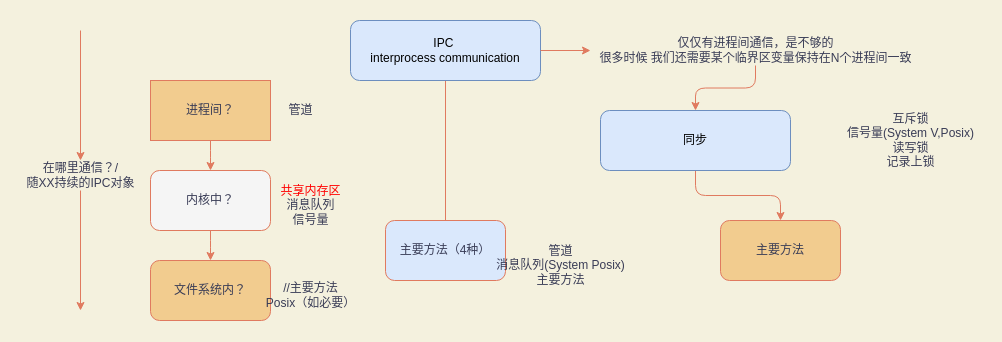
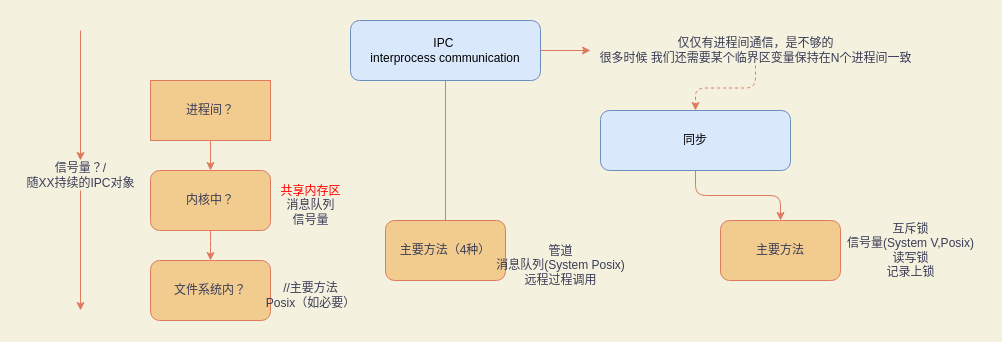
- <mxCell id="3" value="" style="edgeStyle=orthogonalEdgeStyle;curved=0;rounded=1;sketch=0;orthogonalLoop=1;jettySize=auto;html=1;strokeColor=#E07A5F;fillColor=#F2CC8F;fontColor=#393C56;" edge="1" parent="1" source="9" target="8"><mxGeometry relative="1" as="geometry" /></mxCell>
+ <mxCell id="3" value="" style="edgeStyle=orthogonalEdgeStyle;curved=0;rounded=1;sketch=0;orthogonalLoop=1;jettySize=auto;html=1;strokeColor=#E07A5F;fillColor=#F2CC8F;fontColor=#393C56;dashed=1;" edge="1" parent="1" source="9" target="8"><mxGeometry relative="1" as="geometry" /></mxCell>
- <mxCell id="21" value="管道" style="text;html=1;align=center;verticalAlign=middle;resizable=0;points=[];autosize=1;fontColor=#393C56;" vertex="1" parent="1"><mxGeometry x="280" y="100" width="40" height="20" as="geometry" /></mxCell>
- <mxCell id="12" value="互斥锁&lt;br&gt;信号量(System V,Posix)&lt;br&gt;读写锁&lt;br&gt;记录上锁&lt;br&gt;" style="text;html=1;align=center;verticalAlign=middle;resizable=0;points=[];autosize=1;fontColor=#393C56;" vertex="1" parent="1"><mxGeometry x="840" y="110" width="140" height="60" as="geometry" /></mxCell>
+ <mxCell id="12" value="互斥锁&lt;br&gt;信号量(System V,Posix)&lt;br&gt;读写锁&lt;br&gt;记录上锁&lt;br&gt;" style="text;html=1;align=center;verticalAlign=middle;resizable=0;points=[];autosize=1;fontColor=#393C56;" vertex="1" parent="1"><mxGeometry x="840" y="220" width="140" height="60" as="geometry" /></mxCell>
- <mxCell id="18" value="在哪里通信？/&lt;br&gt;随XX持续的IPC对象" style="text;html=1;align=center;verticalAlign=middle;resizable=0;points=[];autosize=1;fontColor=#393C56;" vertex="1" parent="1"><mxGeometry x="20" y="160" width="120" height="30" as="geometry" /></mxCell>
+ <mxCell id="18" value="信号量？/&lt;br&gt;随XX持续的IPC对象" style="text;html=1;align=center;verticalAlign=middle;resizable=0;points=[];autosize=1;fontColor=#393C56;" vertex="1" parent="1"><mxGeometry x="20" y="160" width="120" height="30" as="geometry" /></mxCell>
- <mxCell id="16" value="内核中？" style="whiteSpace=wrap;html=1;rounded=1;fontColor=#393C56;strokeColor=#E07A5F;fillColor=#f5f5f5;sketch=0;" vertex="1" parent="1"><mxGeometry x="150" y="170" width="120" height="60" as="geometry" /></mxCell>
+ <mxCell id="16" value="内核中？" style="whiteSpace=wrap;html=1;rounded=1;fontColor=#393C56;strokeColor=#E07A5F;fillColor=#F2CC8F;sketch=0;" vertex="1" parent="1"><mxGeometry x="150" y="170" width="120" height="60" as="geometry" /></mxCell>
- <mxCell id="5" value="主要方法（4种）" style="whiteSpace=wrap;html=1;rounded=1;fontColor=#393C56;strokeColor=#E07A5F;fillColor=#dae8fc;sketch=0;" vertex="1" parent="1"><mxGeometry x="385" y="220" width="120" height="60" as="geometry" /></mxCell>
+ <mxCell id="5" value="主要方法（4种）" style="whiteSpace=wrap;html=1;rounded=1;fontColor=#393C56;strokeColor=#E07A5F;fillColor=#F2CC8F;sketch=0;" vertex="1" parent="1"><mxGeometry x="385" y="220" width="120" height="60" as="geometry" /></mxCell>
- <mxCell id="6" value="管道&lt;br&gt;消息队列(System Posix)&lt;br&gt;主要方法" style="text;html=1;align=center;verticalAlign=middle;resizable=0;points=[];autosize=1;fontColor=#393C56;" vertex="1" parent="1"><mxGeometry x="490" y="240" width="140" height="50" as="geometry" /></mxCell>
+ <mxCell id="6" value="管道&lt;br&gt;消息队列(System Posix)&lt;br&gt;远程过程调用" style="text;html=1;align=center;verticalAlign=middle;resizable=0;points=[];autosize=1;fontColor=#393C56;" vertex="1" parent="1"><mxGeometry x="490" y="240" width="140" height="50" as="geometry" /></mxCell>
